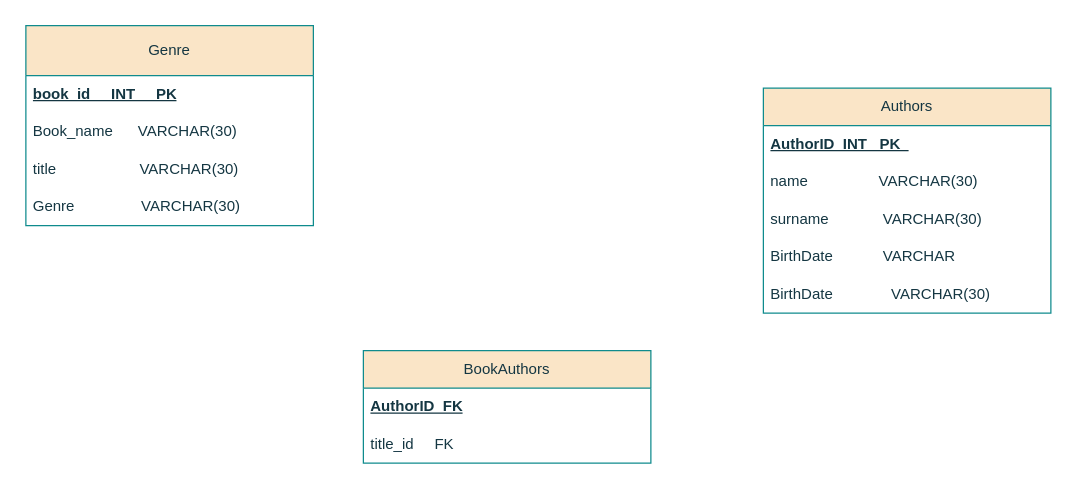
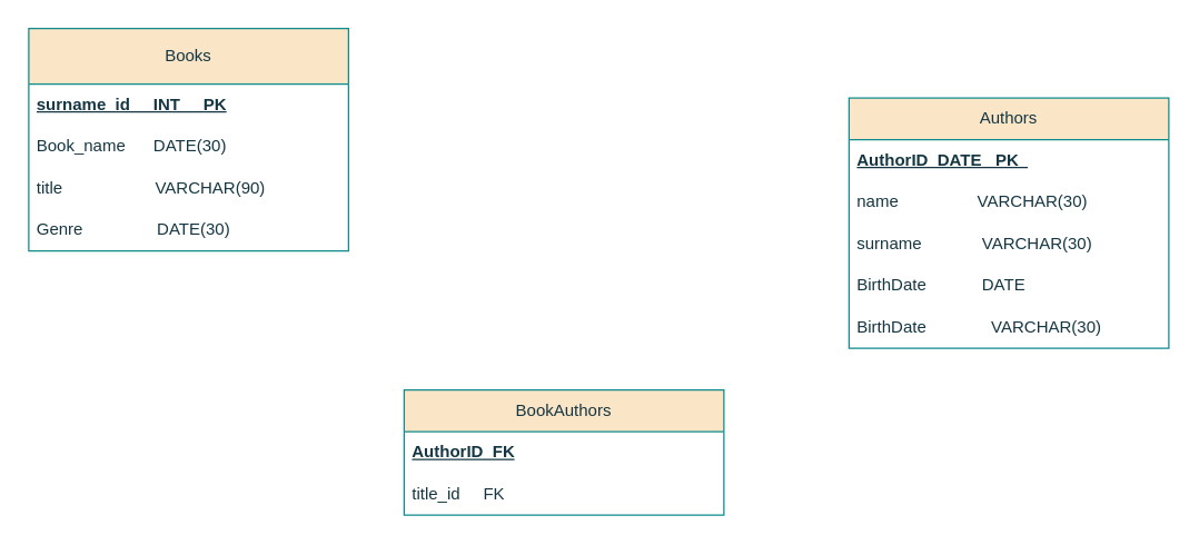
- <mxCell id="2" value="Genre" style="swimlane;fontStyle=0;childLayout=stackLayout;horizontal=1;startSize=40;horizontalStack=0;resizeParent=1;resizeParentMax=0;resizeLast=0;collapsible=1;marginBottom=0;whiteSpace=wrap;html=1;labelBackgroundColor=none;fillColor=#FAE5C7;strokeColor=#0F8B8D;fontColor=#143642;" parent="1" vertex="1"><mxGeometry x="20" y="20" width="230" height="160" as="geometry"><mxRectangle x="140" y="100" width="60" height="30" as="alternateBounds" /></mxGeometry></mxCell>
+ <mxCell id="2" value="Books" style="swimlane;fontStyle=0;childLayout=stackLayout;horizontal=1;startSize=40;horizontalStack=0;resizeParent=1;resizeParentMax=0;resizeLast=0;collapsible=1;marginBottom=0;whiteSpace=wrap;html=1;labelBackgroundColor=none;fillColor=#FAE5C7;strokeColor=#0F8B8D;fontColor=#143642;" parent="1" vertex="1"><mxGeometry x="20" y="20" width="230" height="160" as="geometry"><mxRectangle x="140" y="100" width="60" height="30" as="alternateBounds" /></mxGeometry></mxCell>
- <mxCell id="3" value="&lt;b&gt;&lt;u&gt;book_id&amp;nbsp; &amp;nbsp; &amp;nbsp;INT&amp;nbsp; &amp;nbsp; &amp;nbsp;PK&lt;/u&gt;&lt;/b&gt;" style="text;strokeColor=none;fillColor=none;align=left;verticalAlign=middle;spacingLeft=4;spacingRight=4;overflow=hidden;points=[[0,0.5],[1,0.5]];portConstraint=eastwest;rotatable=0;whiteSpace=wrap;html=1;labelBackgroundColor=none;fontColor=#143642;" parent="2" vertex="1"><mxGeometry y="40" width="230" height="30" as="geometry" /></mxCell>
+ <mxCell id="3" value="&lt;b&gt;&lt;u&gt;surname_id&amp;nbsp; &amp;nbsp; &amp;nbsp;INT&amp;nbsp; &amp;nbsp; &amp;nbsp;PK&lt;/u&gt;&lt;/b&gt;" style="text;strokeColor=none;fillColor=none;align=left;verticalAlign=middle;spacingLeft=4;spacingRight=4;overflow=hidden;points=[[0,0.5],[1,0.5]];portConstraint=eastwest;rotatable=0;whiteSpace=wrap;html=1;labelBackgroundColor=none;fontColor=#143642;" parent="2" vertex="1"><mxGeometry y="40" width="230" height="30" as="geometry" /></mxCell>
- <mxCell id="4" value="Book_name&amp;nbsp; &amp;nbsp; &amp;nbsp; VARCHAR(30)" style="text;strokeColor=none;fillColor=none;align=left;verticalAlign=middle;spacingLeft=4;spacingRight=4;overflow=hidden;points=[[0,0.5],[1,0.5]];portConstraint=eastwest;rotatable=0;whiteSpace=wrap;html=1;labelBackgroundColor=none;fontColor=#143642;shadow=1;" parent="2" vertex="1"><mxGeometry y="70" width="230" height="30" as="geometry" /></mxCell>
+ <mxCell id="4" value="Book_name&amp;nbsp; &amp;nbsp; &amp;nbsp; DATE(30)" style="text;strokeColor=none;fillColor=none;align=left;verticalAlign=middle;spacingLeft=4;spacingRight=4;overflow=hidden;points=[[0,0.5],[1,0.5]];portConstraint=eastwest;rotatable=0;whiteSpace=wrap;html=1;labelBackgroundColor=none;fontColor=#143642;shadow=1;" parent="2" vertex="1"><mxGeometry y="70" width="230" height="30" as="geometry" /></mxCell>
- <mxCell id="8" value="&lt;b&gt;&lt;u&gt;AuthorID&amp;nbsp; INT&amp;nbsp; &amp;nbsp;PK&amp;nbsp;&amp;nbsp;&lt;/u&gt;&lt;/b&gt;" style="text;strokeColor=none;fillColor=none;align=left;verticalAlign=middle;spacingLeft=4;spacingRight=4;overflow=hidden;points=[[0,0.5],[1,0.5]];portConstraint=eastwest;rotatable=0;whiteSpace=wrap;html=1;labelBackgroundColor=none;fontColor=#143642;" parent="7" vertex="1"><mxGeometry y="30" width="230" height="30" as="geometry" /></mxCell>
+ <mxCell id="8" value="&lt;b&gt;&lt;u&gt;AuthorID&amp;nbsp; DATE&amp;nbsp; &amp;nbsp;PK&amp;nbsp;&amp;nbsp;&lt;/u&gt;&lt;/b&gt;" style="text;strokeColor=none;fillColor=none;align=left;verticalAlign=middle;spacingLeft=4;spacingRight=4;overflow=hidden;points=[[0,0.5],[1,0.5]];portConstraint=eastwest;rotatable=0;whiteSpace=wrap;html=1;labelBackgroundColor=none;fontColor=#143642;" parent="7" vertex="1"><mxGeometry y="30" width="230" height="30" as="geometry" /></mxCell>
- <mxCell id="5" value="title&amp;nbsp; &amp;nbsp; &amp;nbsp; &amp;nbsp; &amp;nbsp; &amp;nbsp; &amp;nbsp; &amp;nbsp; &amp;nbsp; &amp;nbsp; VARCHAR(30)" style="text;strokeColor=none;fillColor=none;align=left;verticalAlign=middle;spacingLeft=4;spacingRight=4;overflow=hidden;points=[[0,0.5],[1,0.5]];portConstraint=eastwest;rotatable=0;whiteSpace=wrap;html=1;labelBackgroundColor=none;fontColor=#143642;shadow=1;" parent="2" vertex="1"><mxGeometry y="100" width="230" height="30" as="geometry" /></mxCell>
+ <mxCell id="5" value="title&amp;nbsp; &amp;nbsp; &amp;nbsp; &amp;nbsp; &amp;nbsp; &amp;nbsp; &amp;nbsp; &amp;nbsp; &amp;nbsp; &amp;nbsp; VARCHAR(90)" style="text;strokeColor=none;fillColor=none;align=left;verticalAlign=middle;spacingLeft=4;spacingRight=4;overflow=hidden;points=[[0,0.5],[1,0.5]];portConstraint=eastwest;rotatable=0;whiteSpace=wrap;html=1;labelBackgroundColor=none;fontColor=#143642;shadow=1;" parent="2" vertex="1"><mxGeometry y="100" width="230" height="30" as="geometry" /></mxCell>
- <mxCell id="6" value="Genre&amp;nbsp; &amp;nbsp; &amp;nbsp; &amp;nbsp; &amp;nbsp; &amp;nbsp; &amp;nbsp; &amp;nbsp; VARCHAR(30)" style="text;strokeColor=none;fillColor=none;align=left;verticalAlign=middle;spacingLeft=4;spacingRight=4;overflow=hidden;points=[[0,0.5],[1,0.5]];portConstraint=eastwest;rotatable=0;whiteSpace=wrap;html=1;labelBackgroundColor=none;fontColor=#143642;" parent="2" vertex="1"><mxGeometry y="130" width="230" height="30" as="geometry" /></mxCell>
+ <mxCell id="6" value="Genre&amp;nbsp; &amp;nbsp; &amp;nbsp; &amp;nbsp; &amp;nbsp; &amp;nbsp; &amp;nbsp; &amp;nbsp; DATE(30)" style="text;strokeColor=none;fillColor=none;align=left;verticalAlign=middle;spacingLeft=4;spacingRight=4;overflow=hidden;points=[[0,0.5],[1,0.5]];portConstraint=eastwest;rotatable=0;whiteSpace=wrap;html=1;labelBackgroundColor=none;fontColor=#143642;" parent="2" vertex="1"><mxGeometry y="130" width="230" height="30" as="geometry" /></mxCell>
- <mxCell id="11" value="BirthDate&amp;nbsp; &amp;nbsp; &amp;nbsp; &amp;nbsp; &amp;nbsp; &amp;nbsp; VARCHAR" style="text;strokeColor=none;fillColor=none;align=left;verticalAlign=middle;spacingLeft=4;spacingRight=4;overflow=hidden;points=[[0,0.5],[1,0.5]];portConstraint=eastwest;rotatable=0;whiteSpace=wrap;html=1;labelBackgroundColor=none;fontColor=#143642;" parent="7" vertex="1"><mxGeometry y="120" width="230" height="30" as="geometry" /></mxCell>
+ <mxCell id="11" value="BirthDate&amp;nbsp; &amp;nbsp; &amp;nbsp; &amp;nbsp; &amp;nbsp; &amp;nbsp; DATE" style="text;strokeColor=none;fillColor=none;align=left;verticalAlign=middle;spacingLeft=4;spacingRight=4;overflow=hidden;points=[[0,0.5],[1,0.5]];portConstraint=eastwest;rotatable=0;whiteSpace=wrap;html=1;labelBackgroundColor=none;fontColor=#143642;" parent="7" vertex="1"><mxGeometry y="120" width="230" height="30" as="geometry" /></mxCell>
